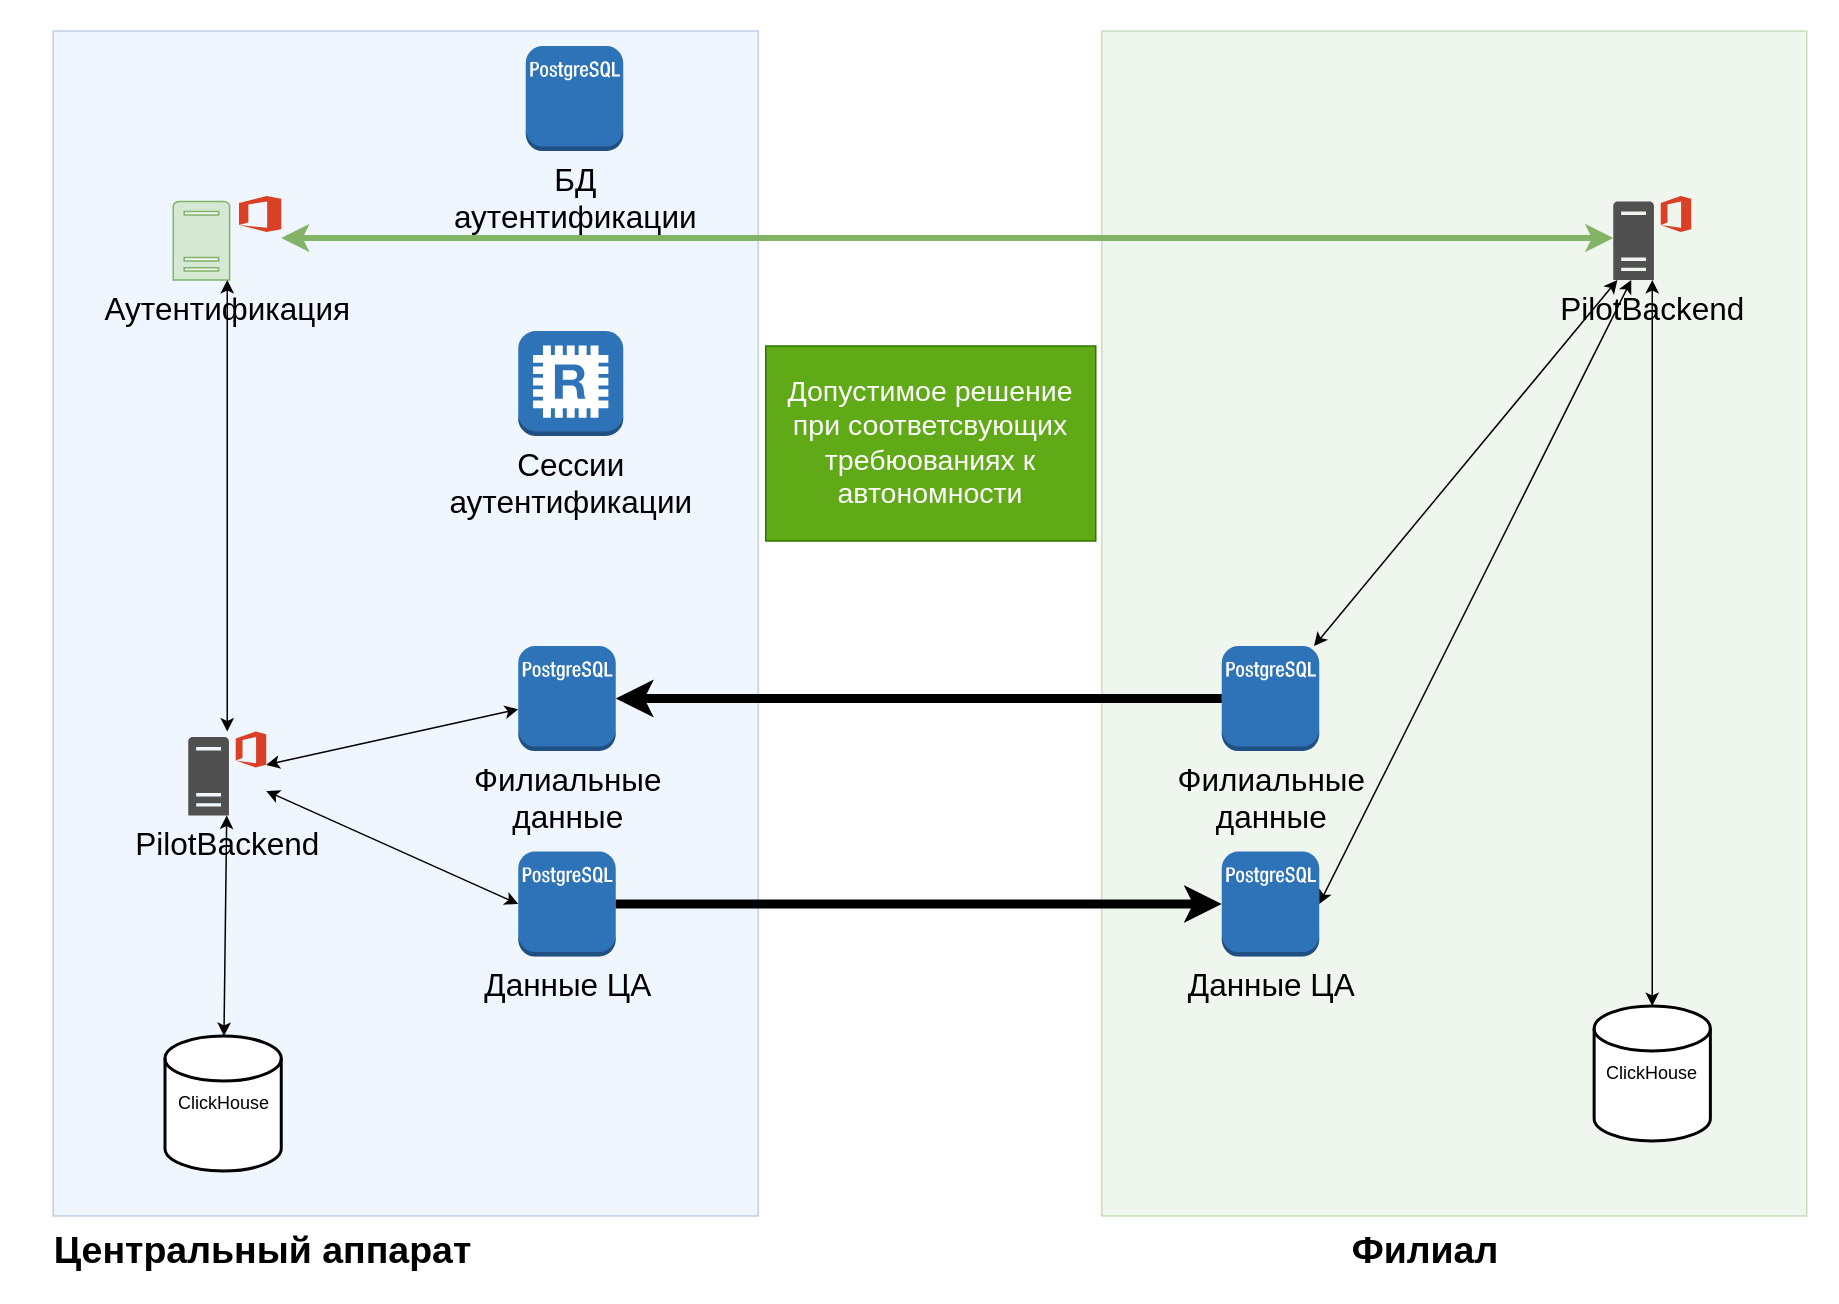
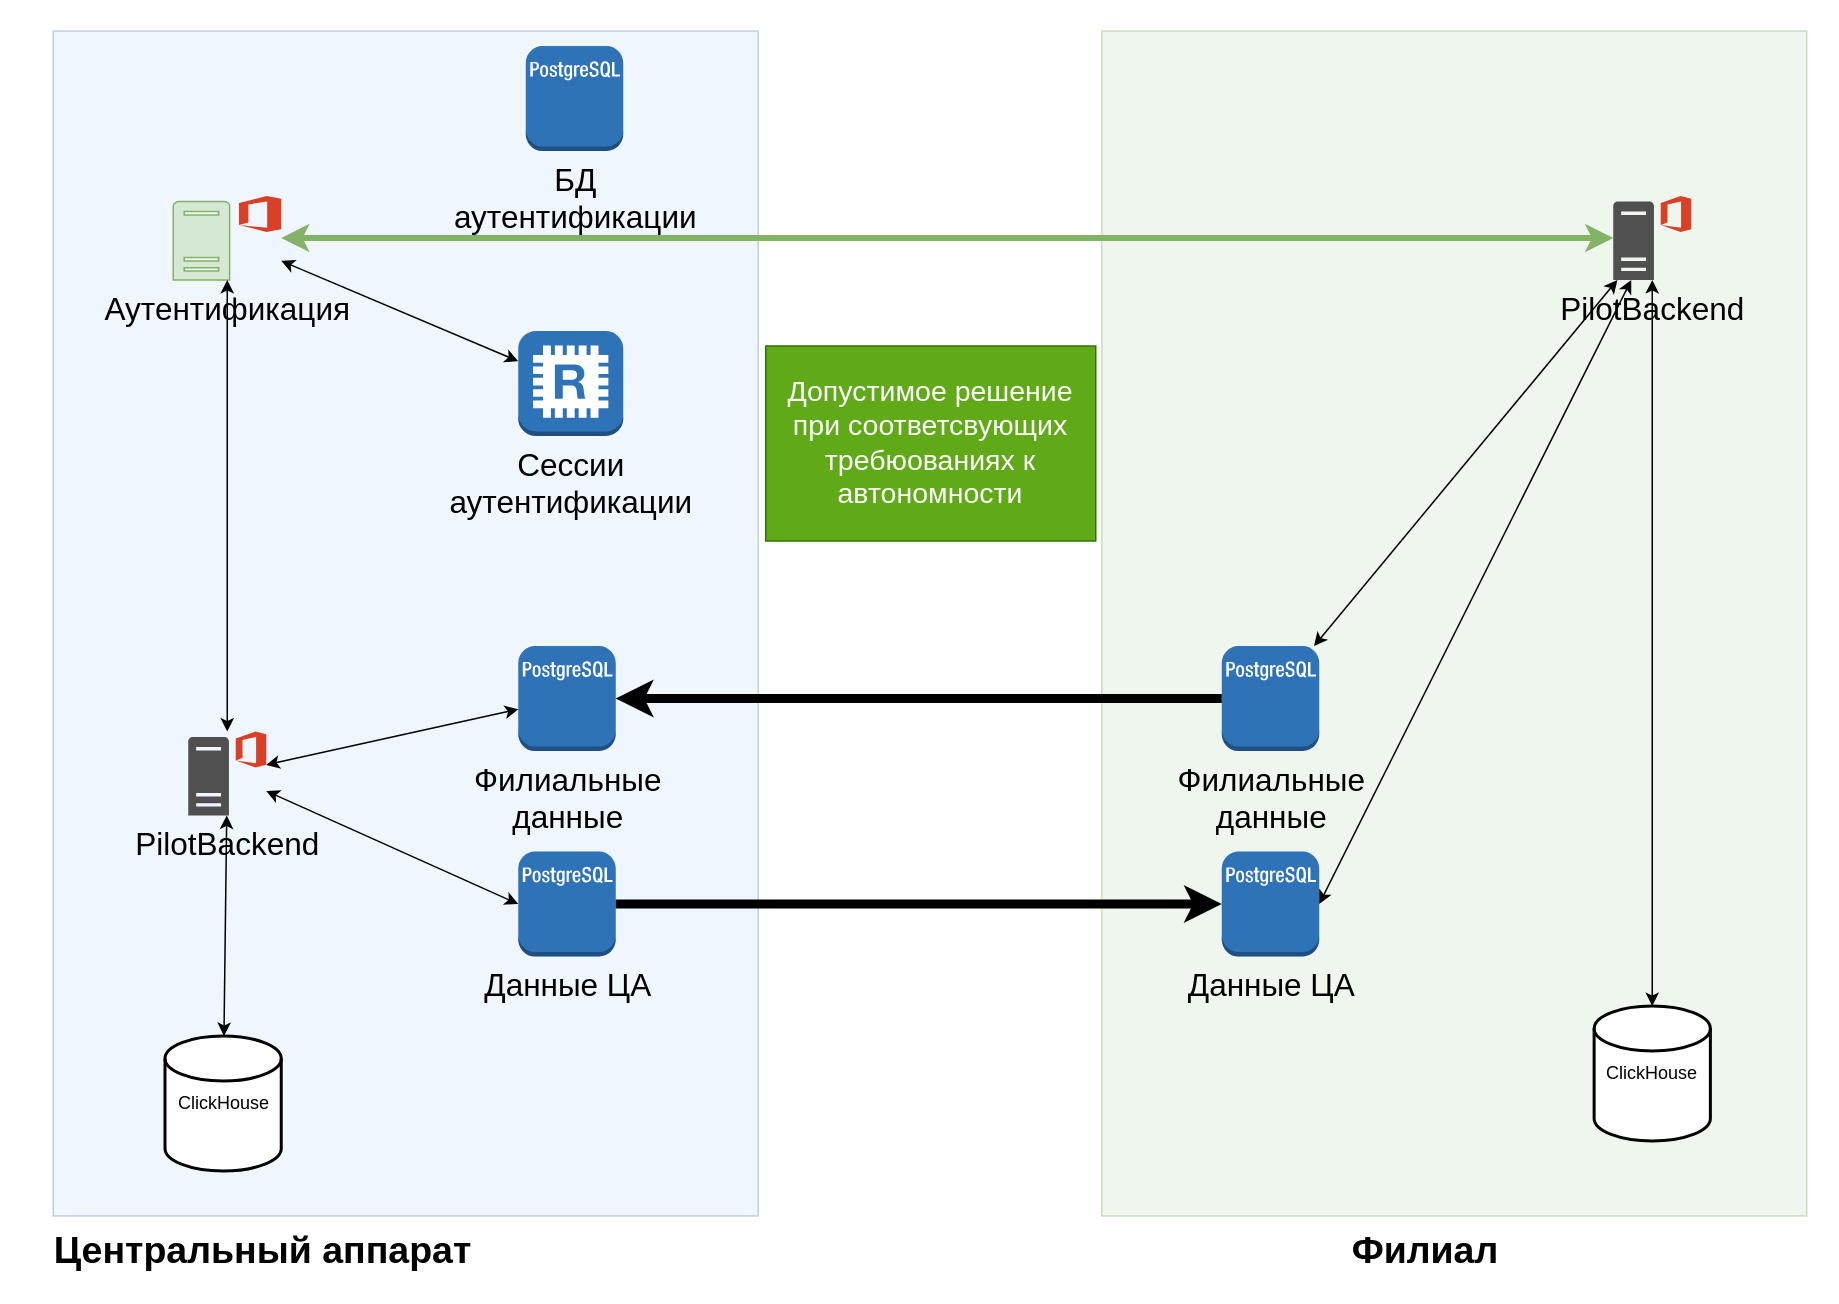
+ <mxCell id="8" value="" style="endArrow=classic;startArrow=classic;html=1;rounded=0;" edge="1" parent="1" source="6" target="4"><mxGeometry width="50" height="50" relative="1" as="geometry"><mxPoint x="-255" y="340" as="sourcePoint" /><mxPoint x="-205" y="290" as="targetPoint" /></mxGeometry></mxCell>
